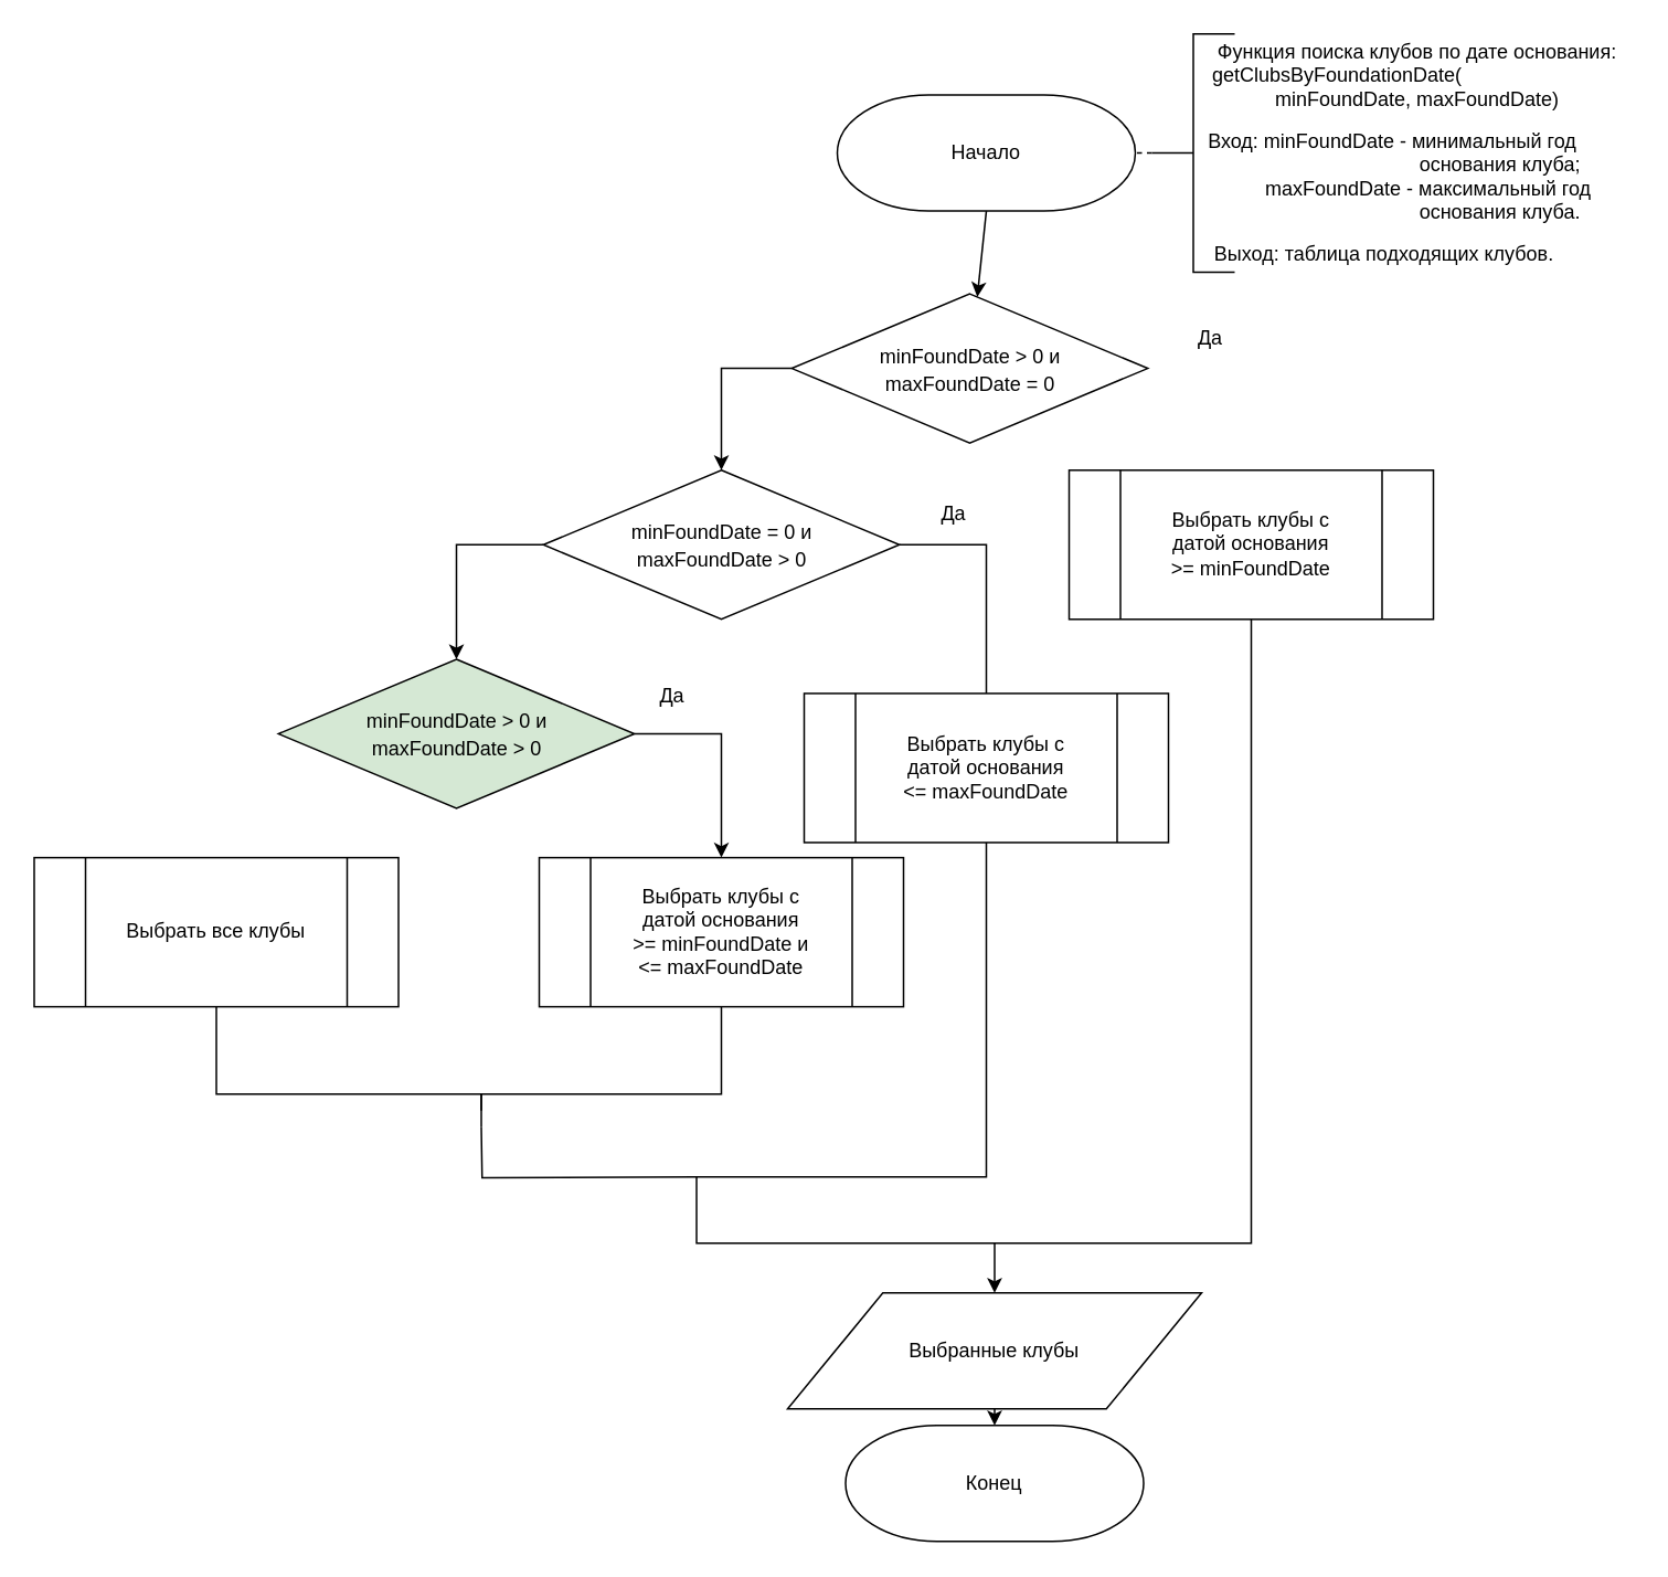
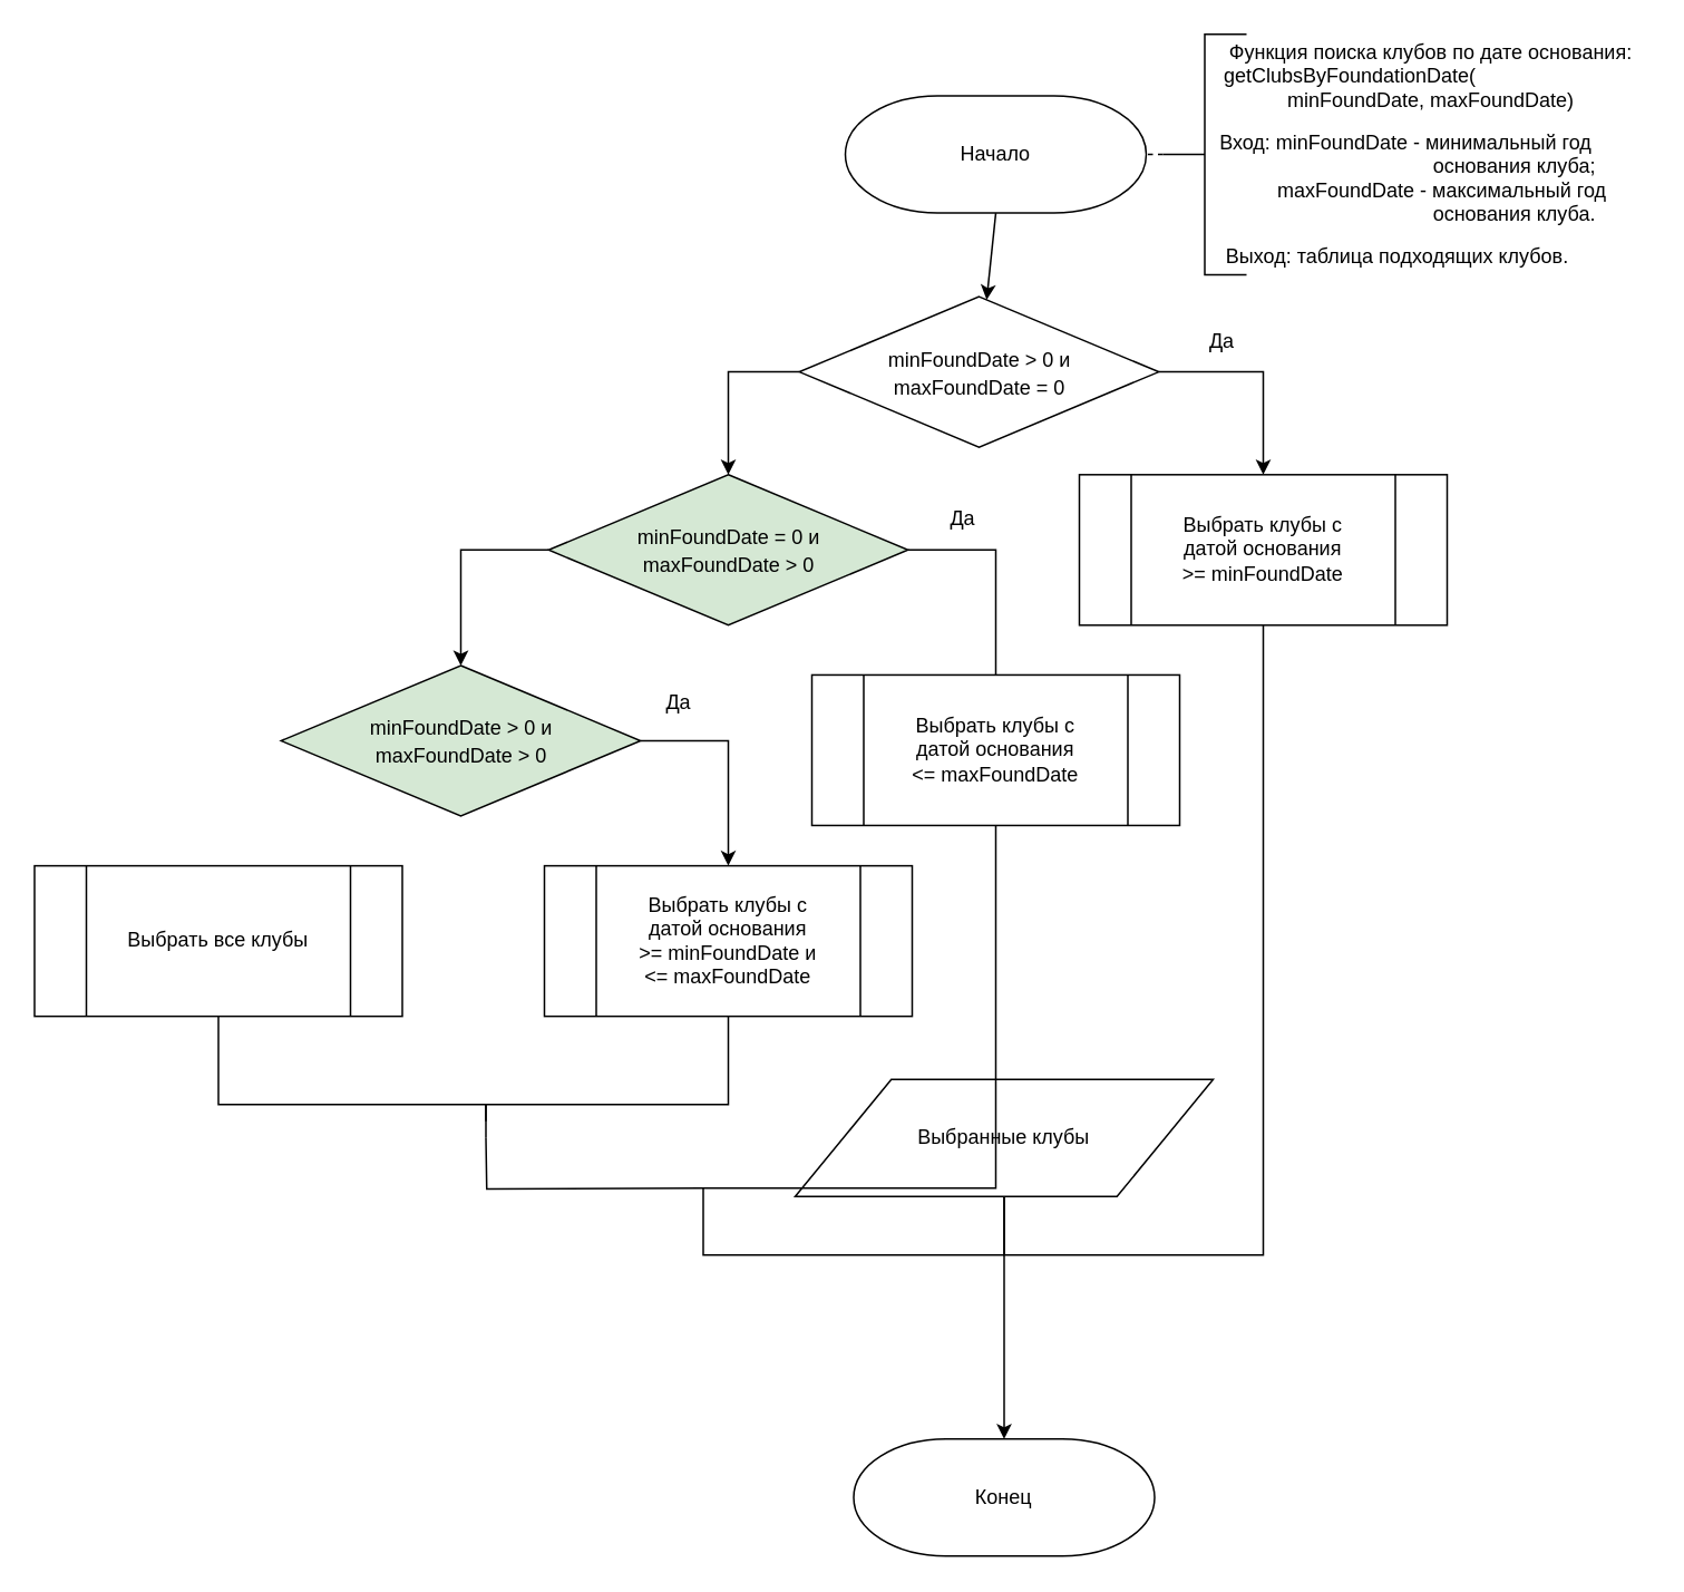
+ <mxCell id="4" style="edgeStyle=orthogonalEdgeStyle;html=1;exitX=1;exitY=0.5;exitDx=0;exitDy=0;entryX=0.5;entryY=0;entryDx=0;entryDy=0;endArrow=classic;endFill=1;rounded=0;" edge="1" parent="1" source="6" target="10"><mxGeometry relative="1" as="geometry" /></mxCell>
- <mxCell id="20" value="&lt;span style=&quot;font-size: 12px&quot;&gt;minFoundDate = 0 и&lt;br&gt;&lt;/span&gt;&lt;span style=&quot;font-size: 12px&quot;&gt;maxFoundDate &amp;gt; 0&lt;/span&gt;" style="rhombus;whiteSpace=wrap;html=1;fontSize=14;" vertex="1" parent="1"><mxGeometry x="327.5" y="283.37" width="215" height="90" as="geometry" /></mxCell>
+ <mxCell id="20" value="&lt;span style=&quot;font-size: 12px&quot;&gt;minFoundDate = 0 и&lt;br&gt;&lt;/span&gt;&lt;span style=&quot;font-size: 12px&quot;&gt;maxFoundDate &amp;gt; 0&lt;/span&gt;" style="rhombus;whiteSpace=wrap;html=1;fontSize=14;fillColor=#d5e8d4;" vertex="1" parent="1"><mxGeometry x="327.5" y="283.37" width="215" height="90" as="geometry" /></mxCell>
- <mxCell id="22" value="Выбрать клубы&amp;nbsp;с &lt;br&gt;датой основания &lt;br&gt;&amp;lt;= maxFoundDate" style="verticalLabelPosition=middle;verticalAlign=middle;html=1;shape=process;whiteSpace=wrap;rounded=0;size=0.14;arcSize=6;horizontal=1;align=center;labelPosition=center;" vertex="1" parent="1"><mxGeometry x="485" y="418.13" width="220" height="90" as="geometry" /></mxCell>
+ <mxCell id="22" value="Выбрать клубы&amp;nbsp;с &lt;br&gt;датой основания &lt;br&gt;&amp;lt;= maxFoundDate" style="verticalLabelPosition=middle;verticalAlign=middle;html=1;shape=process;whiteSpace=wrap;rounded=0;size=0.14;arcSize=6;horizontal=1;align=center;labelPosition=center;" vertex="1" parent="1"><mxGeometry x="485" y="403.13" width="220" height="90" as="geometry" /></mxCell>
- <mxCell id="16" value="Выбранные клубы" style="shape=parallelogram;html=1;strokeWidth=1;perimeter=parallelogramPerimeter;whiteSpace=wrap;rounded=0;arcSize=12;size=0.23;fontSize=12;" vertex="1" parent="1"><mxGeometry x="475" y="780" width="250" height="70" as="geometry" /></mxCell>
+ <mxCell id="16" value="Выбранные клубы" style="shape=parallelogram;html=1;strokeWidth=1;perimeter=parallelogramPerimeter;whiteSpace=wrap;rounded=0;arcSize=12;size=0.23;fontSize=12;" vertex="1" parent="1"><mxGeometry x="475" y="645" width="250" height="70" as="geometry" /></mxCell>
